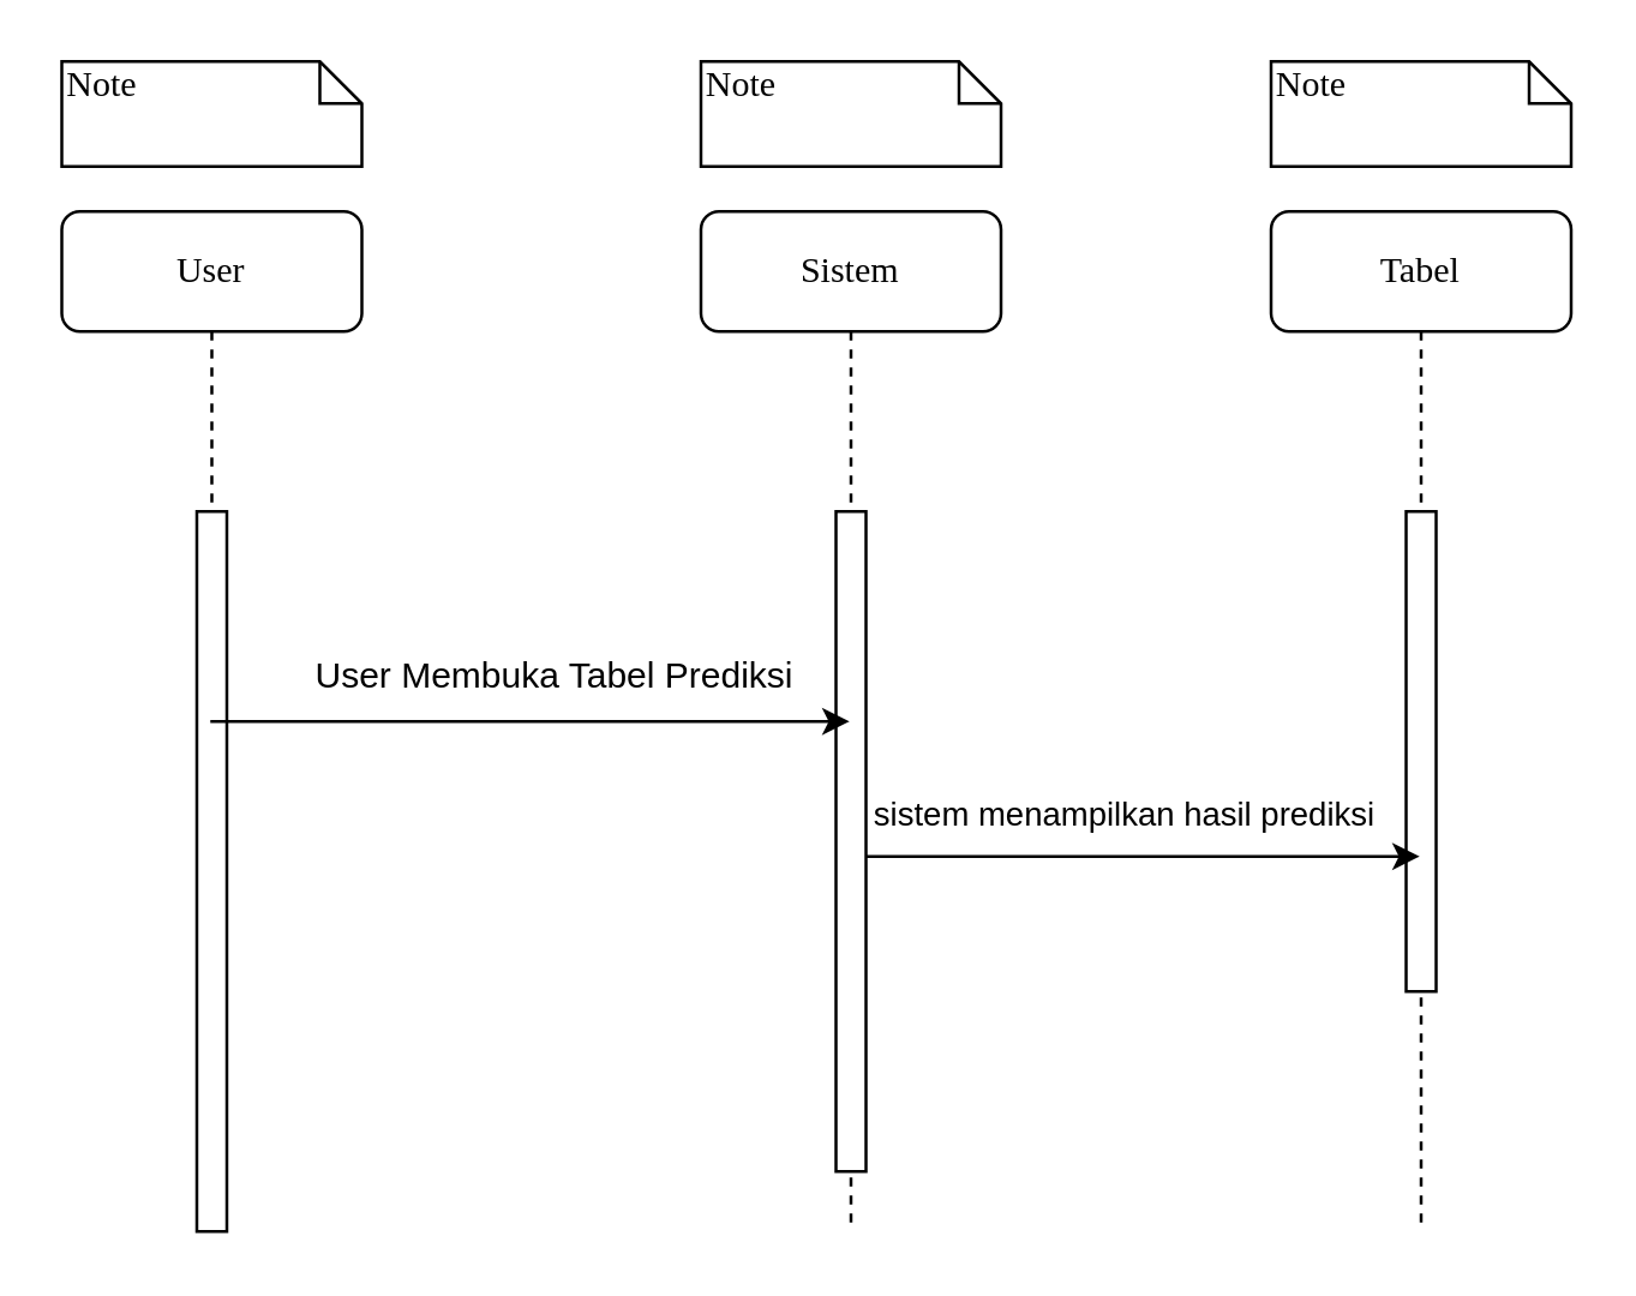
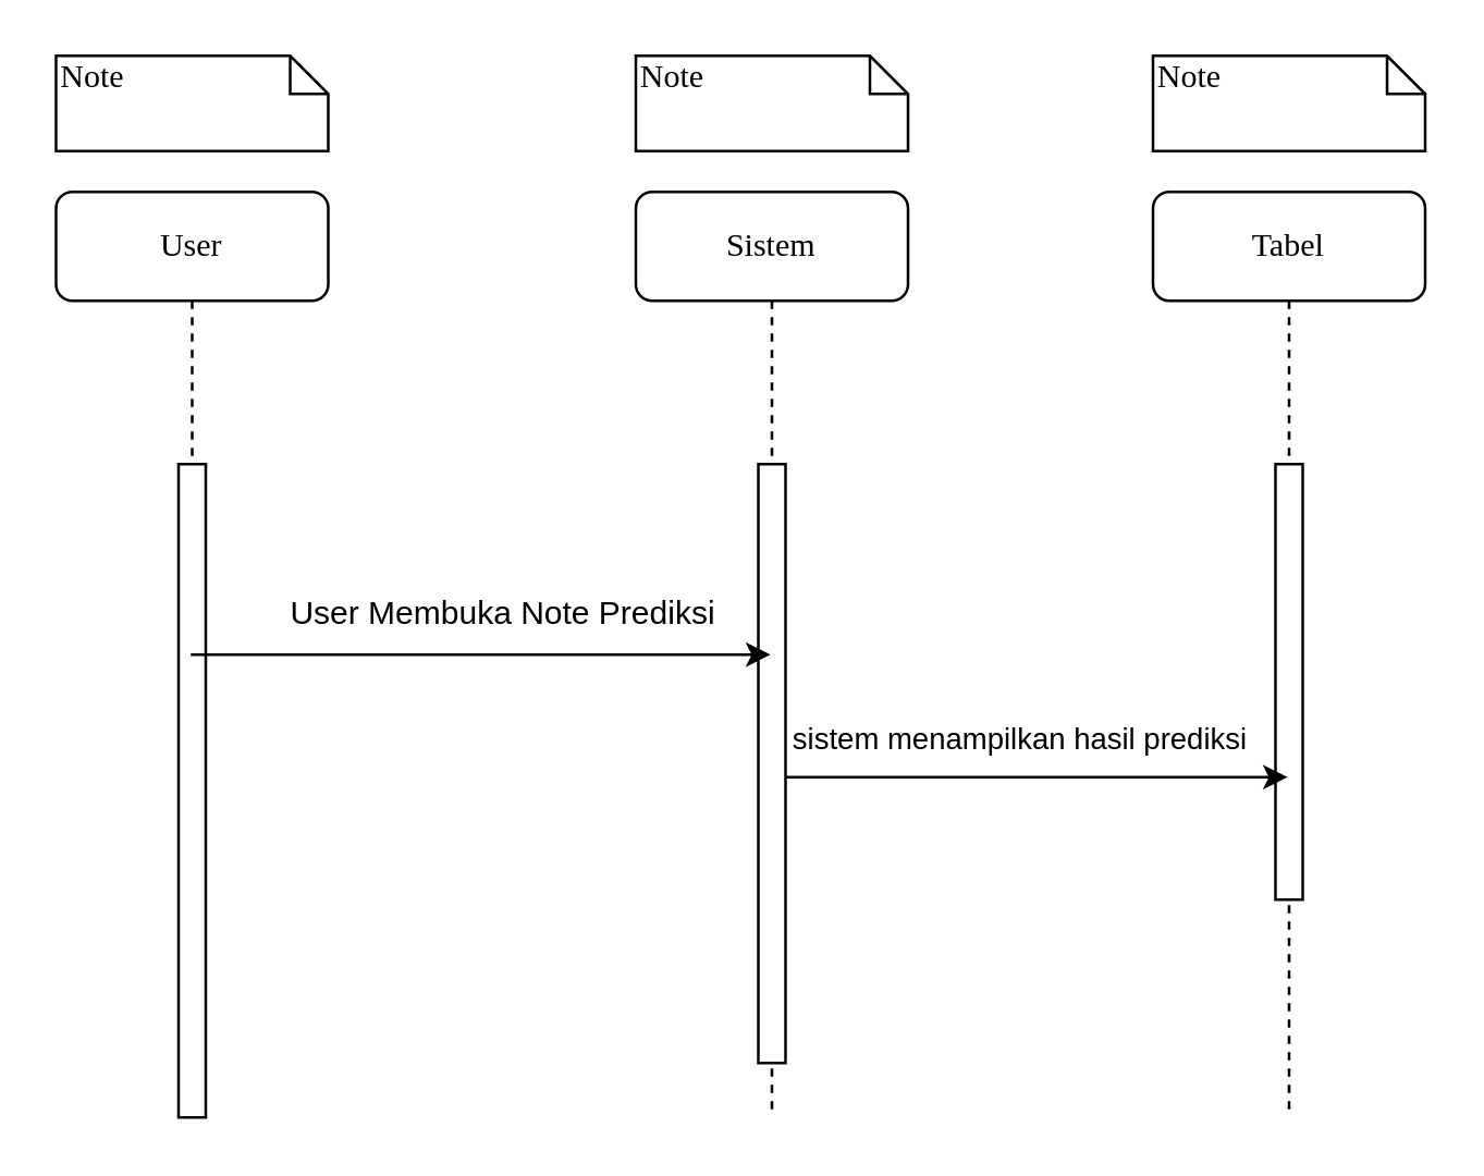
- <mxCell id="14" value="User Membuka Tabel Prediksi" style="text;html=1;strokeColor=none;fillColor=none;align=center;verticalAlign=middle;whiteSpace=wrap;rounded=0;" vertex="1" parent="1"><mxGeometry x="93" y="210" width="183" height="30" as="geometry" /></mxCell>
+ <mxCell id="14" value="User Membuka Note Prediksi" style="text;html=1;strokeColor=none;fillColor=none;align=center;verticalAlign=middle;whiteSpace=wrap;rounded=0;" vertex="1" parent="1"><mxGeometry x="93" y="210" width="183" height="30" as="geometry" /></mxCell>
